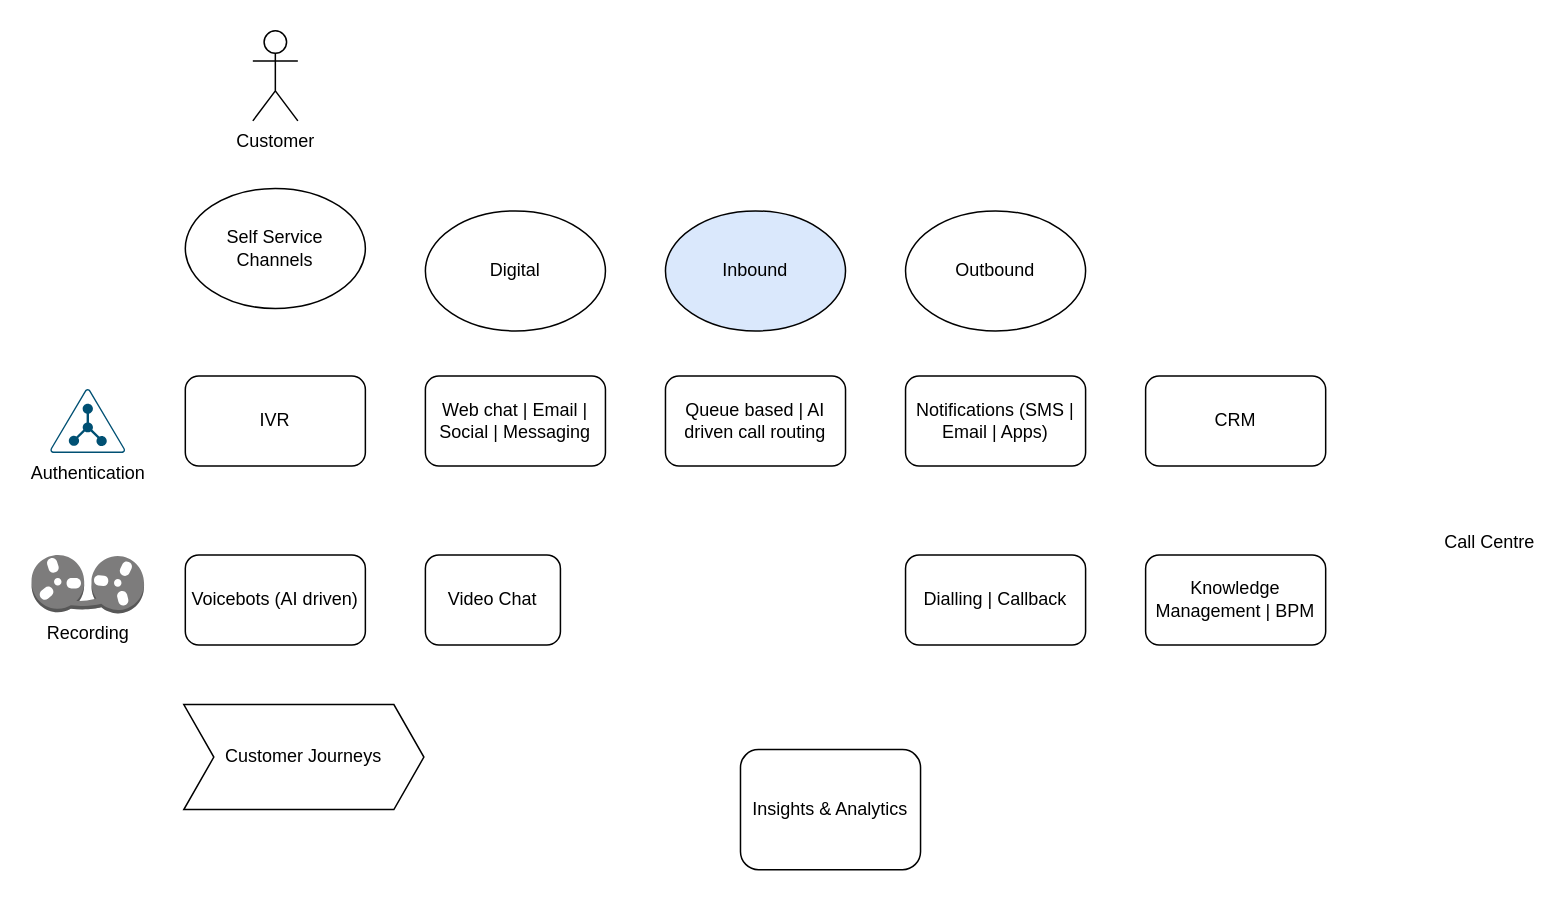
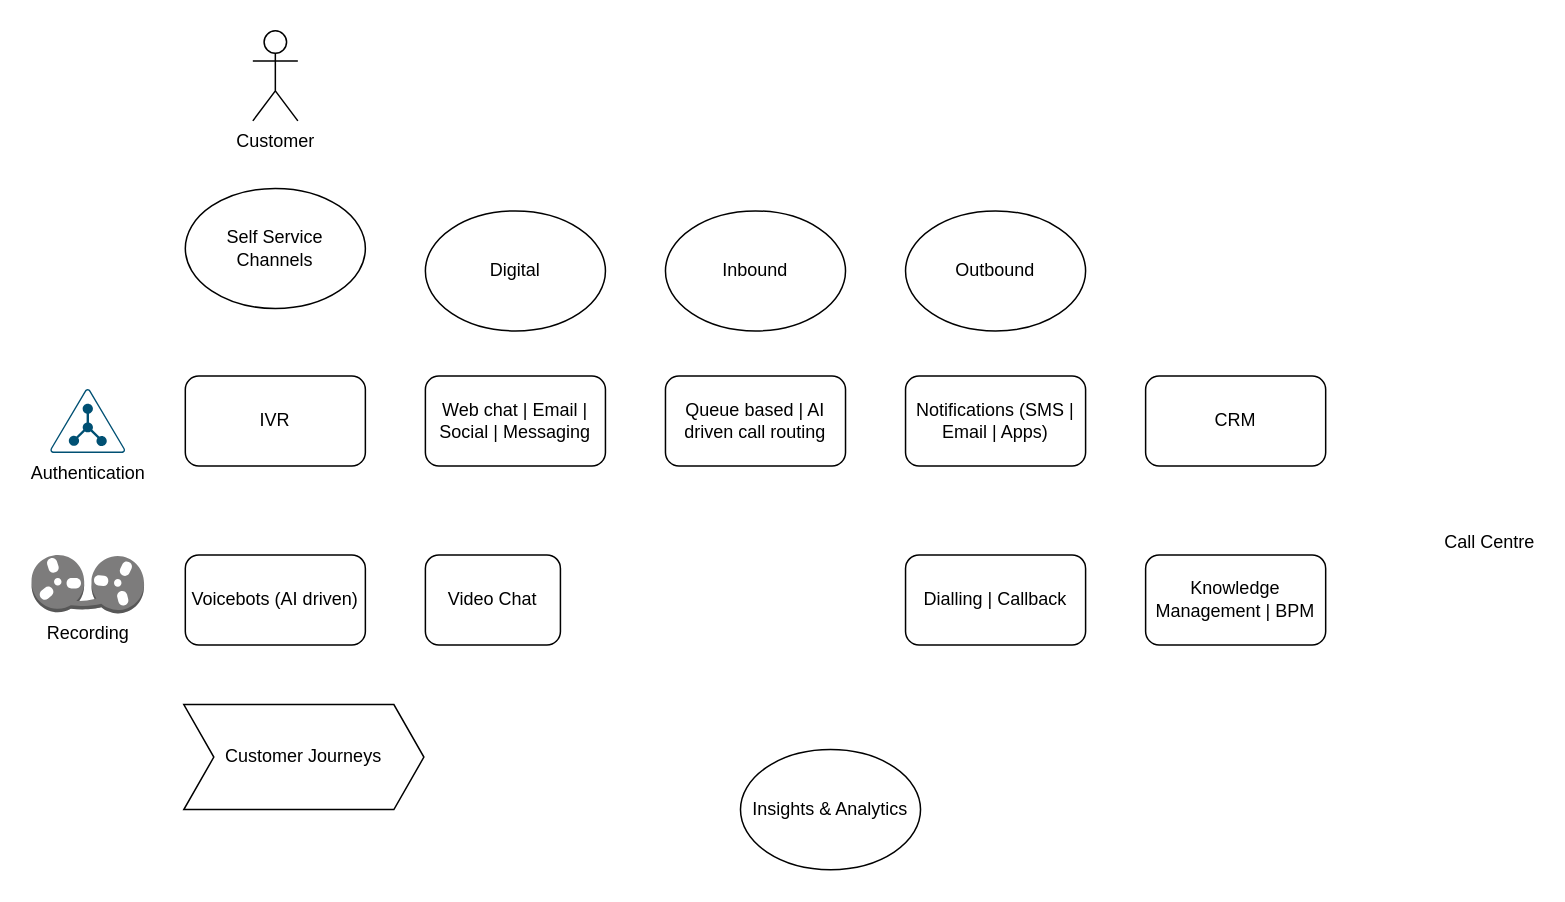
- <mxCell id="6" value="Inbound" style="ellipse;whiteSpace=wrap;html=1;fillColor=#dae8fc;" vertex="1" parent="1"><mxGeometry x="443" y="140" width="120" height="80" as="geometry" /></mxCell>
+ <mxCell id="6" value="Inbound" style="ellipse;whiteSpace=wrap;html=1;" vertex="1" parent="1"><mxGeometry x="443" y="140" width="120" height="80" as="geometry" /></mxCell>
- <mxCell id="8" value="Insights &amp;amp; Analytics" style="whiteSpace=wrap;html=1;rounded=1;" vertex="1" parent="1"><mxGeometry x="493" y="499" width="120" height="80" as="geometry" /></mxCell>
+ <mxCell id="8" value="Insights &amp;amp; Analytics" style="ellipse;whiteSpace=wrap;html=1;" vertex="1" parent="1"><mxGeometry x="493" y="499" width="120" height="80" as="geometry" /></mxCell>
